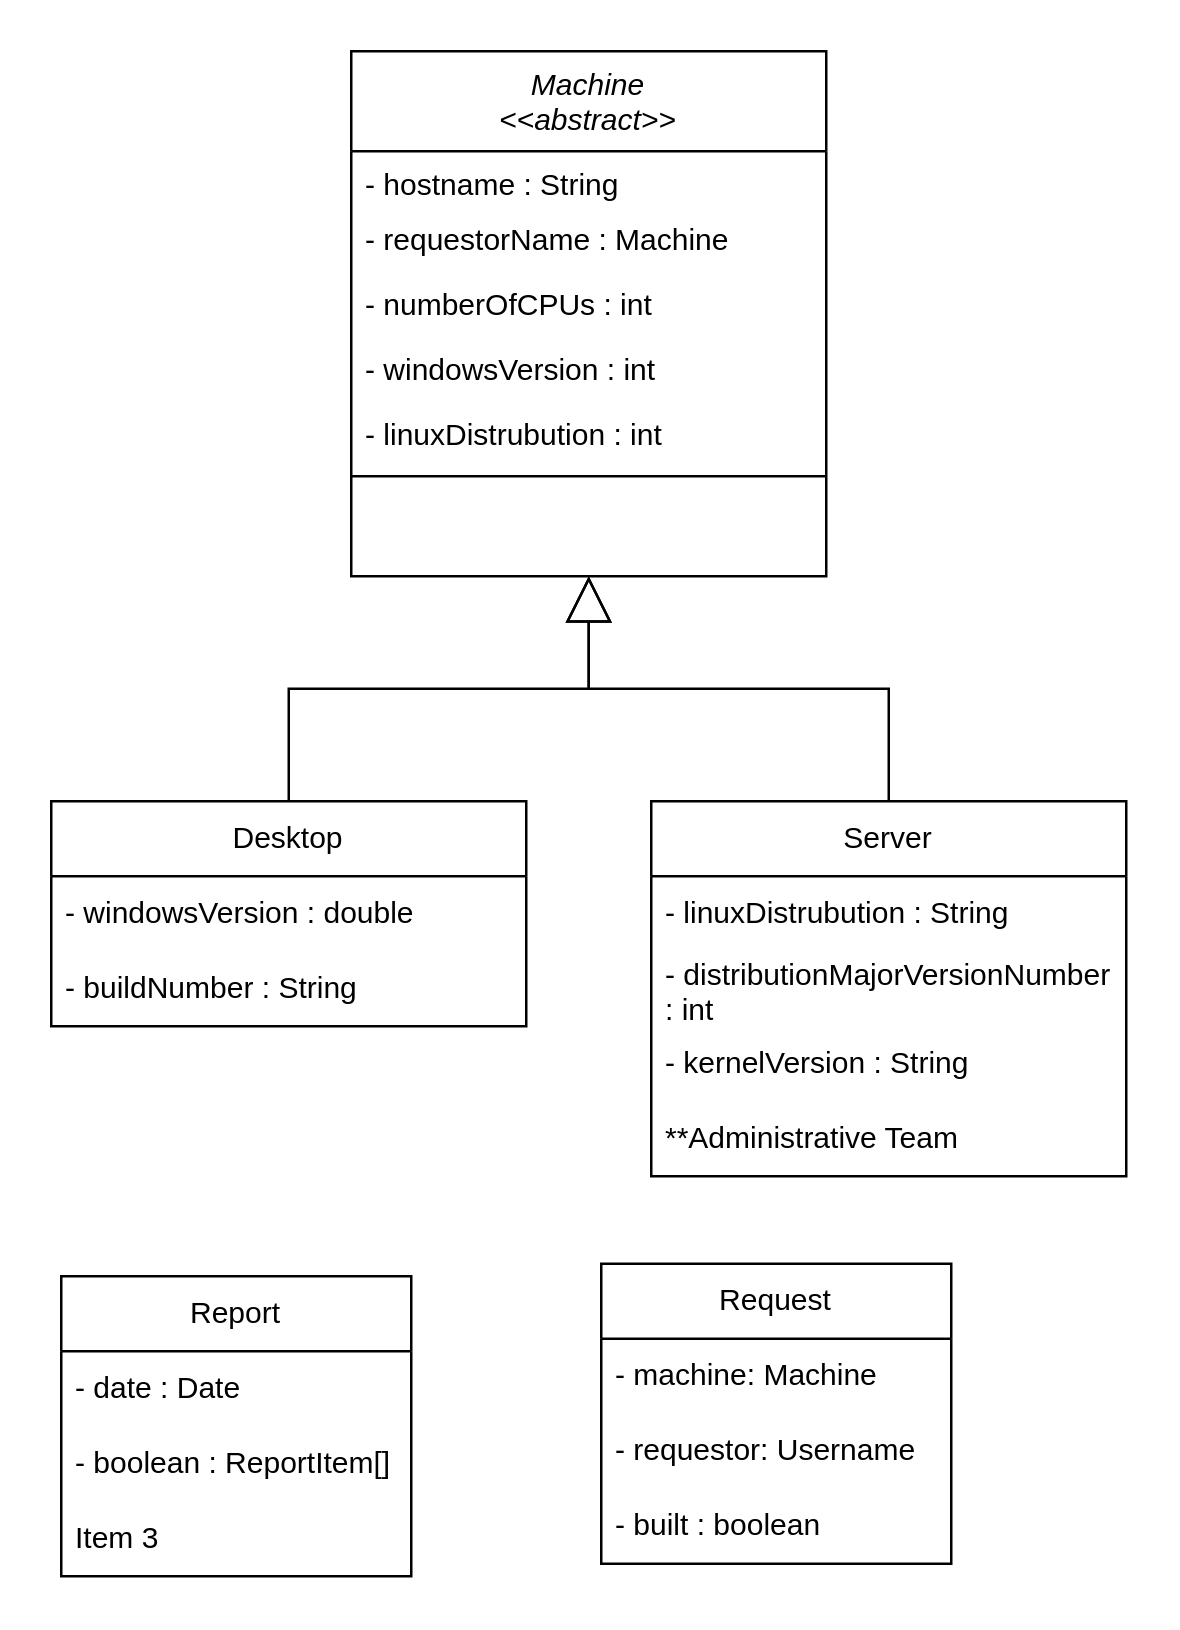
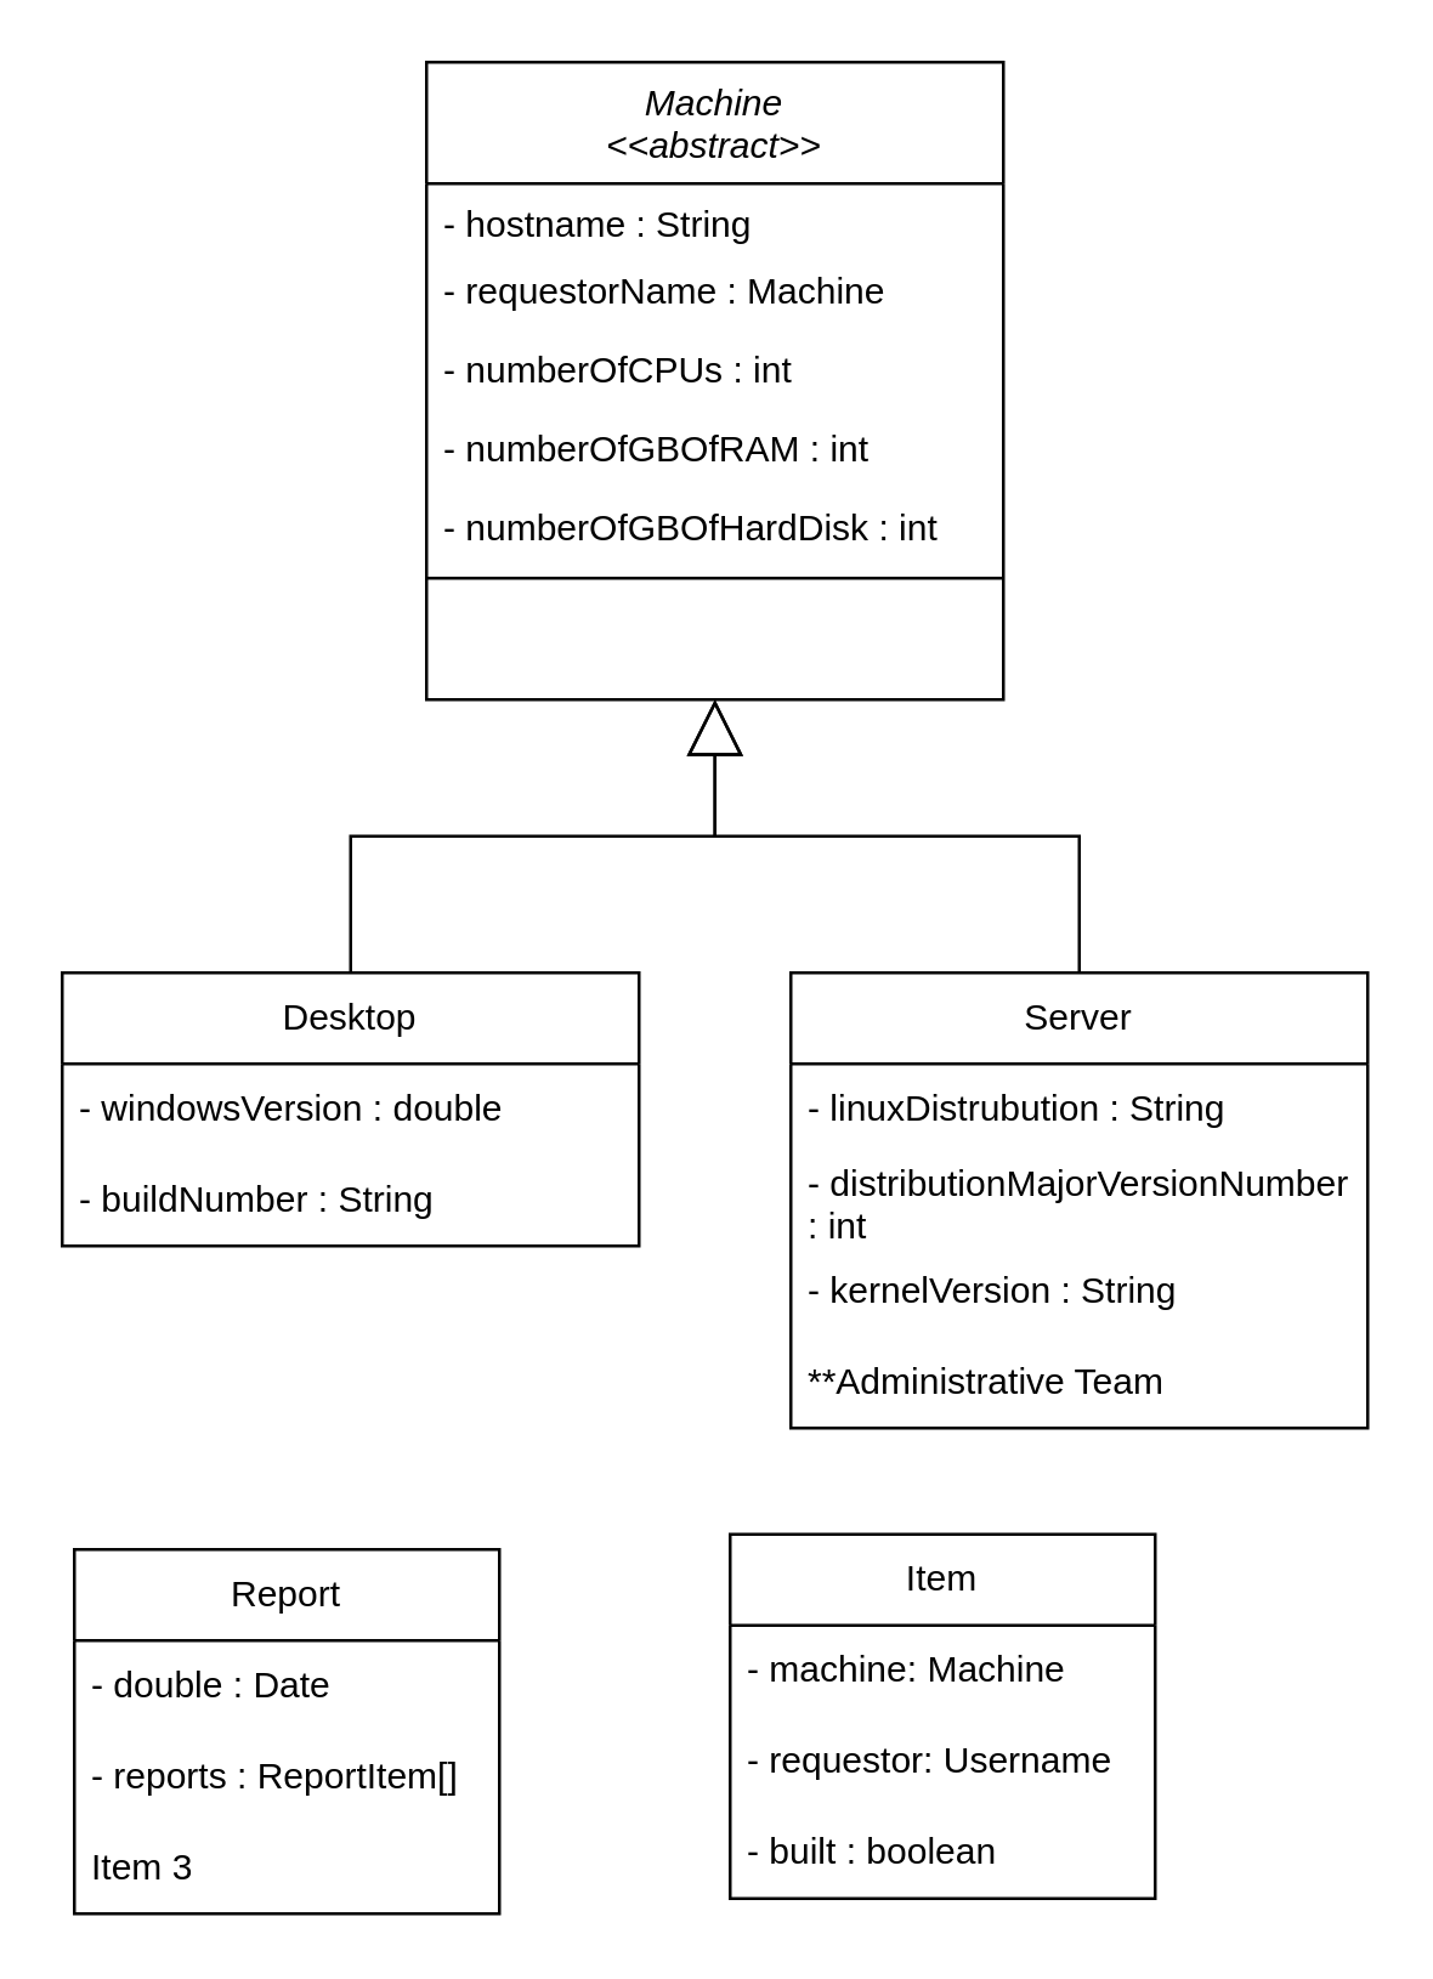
- <mxCell id="6" value="- windowsVersion : int" style="text;align=left;verticalAlign=top;spacingLeft=4;spacingRight=4;overflow=hidden;rotatable=0;points=[[0,0.5],[1,0.5]];portConstraint=eastwest;rounded=0;shadow=0;html=0;" vertex="1" parent="2"><mxGeometry y="114" width="190" height="26" as="geometry" /></mxCell>
+ <mxCell id="6" value="- numberOfGBOfRAM : int" style="text;align=left;verticalAlign=top;spacingLeft=4;spacingRight=4;overflow=hidden;rotatable=0;points=[[0,0.5],[1,0.5]];portConstraint=eastwest;rounded=0;shadow=0;html=0;" vertex="1" parent="2"><mxGeometry y="114" width="190" height="26" as="geometry" /></mxCell>
- <mxCell id="7" value="- linuxDistrubution : int" style="text;align=left;verticalAlign=top;spacingLeft=4;spacingRight=4;overflow=hidden;rotatable=0;points=[[0,0.5],[1,0.5]];portConstraint=eastwest;rounded=0;shadow=0;html=0;" vertex="1" parent="2"><mxGeometry y="140" width="190" height="26" as="geometry" /></mxCell>
+ <mxCell id="7" value="- numberOfGBOfHardDisk : int" style="text;align=left;verticalAlign=top;spacingLeft=4;spacingRight=4;overflow=hidden;rotatable=0;points=[[0,0.5],[1,0.5]];portConstraint=eastwest;rounded=0;shadow=0;html=0;" vertex="1" parent="2"><mxGeometry y="140" width="190" height="26" as="geometry" /></mxCell>
- <mxCell id="23" value="Request" style="swimlane;fontStyle=0;childLayout=stackLayout;horizontal=1;startSize=30;horizontalStack=0;resizeParent=1;resizeParentMax=0;resizeLast=0;collapsible=1;marginBottom=0;whiteSpace=wrap;html=1;" vertex="1" parent="1"><mxGeometry x="240" y="505" width="140" height="120" as="geometry" /></mxCell>
+ <mxCell id="23" value="Item" style="swimlane;fontStyle=0;childLayout=stackLayout;horizontal=1;startSize=30;horizontalStack=0;resizeParent=1;resizeParentMax=0;resizeLast=0;collapsible=1;marginBottom=0;whiteSpace=wrap;html=1;" vertex="1" parent="1"><mxGeometry x="240" y="505" width="140" height="120" as="geometry" /></mxCell>
- <mxCell id="20" value="- date : Date" style="text;strokeColor=none;fillColor=none;align=left;verticalAlign=middle;spacingLeft=4;spacingRight=4;overflow=hidden;points=[[0,0.5],[1,0.5]];portConstraint=eastwest;rotatable=0;whiteSpace=wrap;html=1;" vertex="1" parent="19"><mxGeometry y="30" width="140" height="30" as="geometry" /></mxCell>
+ <mxCell id="20" value="- double : Date" style="text;strokeColor=none;fillColor=none;align=left;verticalAlign=middle;spacingLeft=4;spacingRight=4;overflow=hidden;points=[[0,0.5],[1,0.5]];portConstraint=eastwest;rotatable=0;whiteSpace=wrap;html=1;" vertex="1" parent="19"><mxGeometry y="30" width="140" height="30" as="geometry" /></mxCell>
- <mxCell id="21" value="- boolean : ReportItem[]" style="text;strokeColor=none;fillColor=none;align=left;verticalAlign=middle;spacingLeft=4;spacingRight=4;overflow=hidden;points=[[0,0.5],[1,0.5]];portConstraint=eastwest;rotatable=0;whiteSpace=wrap;html=1;" vertex="1" parent="19"><mxGeometry y="60" width="140" height="30" as="geometry" /></mxCell>
+ <mxCell id="21" value="- reports : ReportItem[]" style="text;strokeColor=none;fillColor=none;align=left;verticalAlign=middle;spacingLeft=4;spacingRight=4;overflow=hidden;points=[[0,0.5],[1,0.5]];portConstraint=eastwest;rotatable=0;whiteSpace=wrap;html=1;" vertex="1" parent="19"><mxGeometry y="60" width="140" height="30" as="geometry" /></mxCell>
